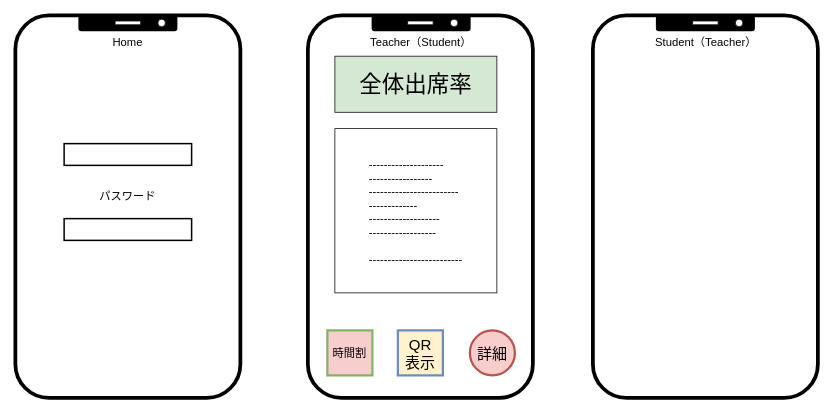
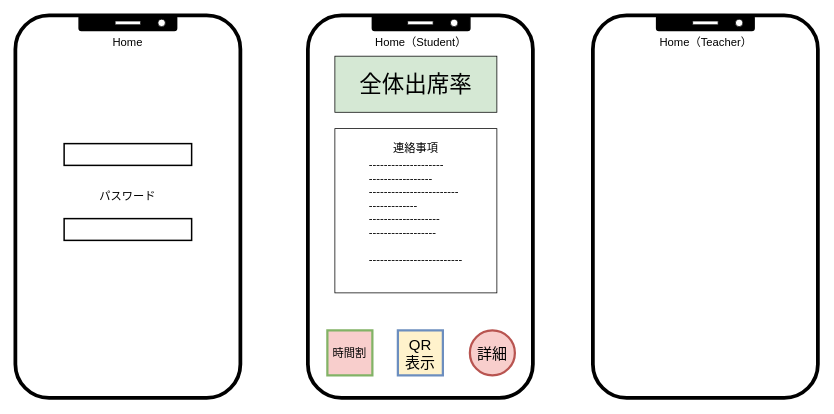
- <mxCell id="7" value="Teacher（Student）" style="text;html=1;strokeColor=none;fillColor=none;align=center;verticalAlign=middle;whiteSpace=wrap;rounded=0;fontSize=15;" vertex="1" parent="2"><mxGeometry x="66" y="20" width="170" height="30" as="geometry" /></mxCell>
+ <mxCell id="7" value="Home（Student）" style="text;html=1;strokeColor=none;fillColor=none;align=center;verticalAlign=middle;whiteSpace=wrap;rounded=0;fontSize=15;" vertex="1" parent="2"><mxGeometry x="66" y="20" width="170" height="30" as="geometry" /></mxCell>
- <mxCell id="22" value="Student（Teacher）" style="text;html=1;strokeColor=none;fillColor=none;align=center;verticalAlign=middle;whiteSpace=wrap;rounded=0;fontSize=15;" vertex="1" parent="21"><mxGeometry x="66" y="20" width="170" height="30" as="geometry" /></mxCell>
+ <mxCell id="22" value="Home（Teacher）" style="text;html=1;strokeColor=none;fillColor=none;align=center;verticalAlign=middle;whiteSpace=wrap;rounded=0;fontSize=15;" vertex="1" parent="21"><mxGeometry x="66" y="20" width="170" height="30" as="geometry" /></mxCell>
+ <mxCell id="9" value="連絡事項" style="text;html=1;strokeColor=none;fillColor=none;align=center;verticalAlign=middle;whiteSpace=wrap;rounded=0;fontSize=15;" vertex="1" parent="2"><mxGeometry x="106" y="161" width="76" height="30" as="geometry" /></mxCell>
